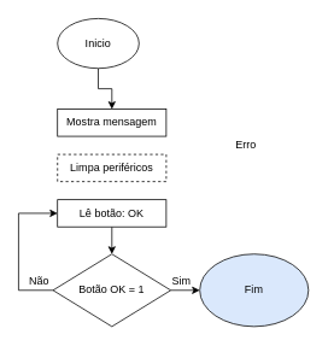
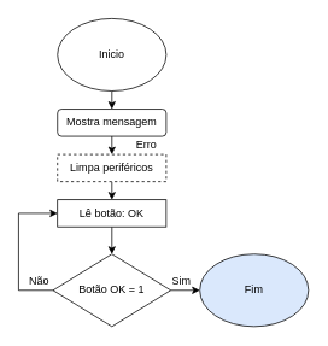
- <mxCell id="3" value="Inicio" style="ellipse;whiteSpace=wrap;html=1;" vertex="1" parent="1"><mxGeometry x="63" y="20" width="90" height="55" as="geometry" /></mxCell>
+ <mxCell id="3" value="Inicio" style="ellipse;whiteSpace=wrap;html=1;" vertex="1" parent="1"><mxGeometry x="63" y="20" width="120" height="80" as="geometry" /></mxCell>
- <mxCell id="5" value="Mostra mensagem" style="rounded=0;whiteSpace=wrap;html=1;" vertex="1" parent="1"><mxGeometry x="63" y="120" width="120" height="30" as="geometry" /></mxCell>
+ <mxCell id="5" value="Mostra mensagem" style="whiteSpace=wrap;html=1;rounded=1;" vertex="1" parent="1"><mxGeometry x="63" y="120" width="120" height="30" as="geometry" /></mxCell>
+ <mxCell id="4" style="edgeStyle=orthogonalEdgeStyle;rounded=0;orthogonalLoop=1;jettySize=auto;html=1;exitX=0.5;exitY=1;exitDx=0;exitDy=0;entryX=0.5;entryY=0;entryDx=0;entryDy=0;" edge="1" parent="1" source="5" target="7"><mxGeometry relative="1" as="geometry" /></mxCell>
- <mxCell id="11" value="Erro&amp;nbsp;" style="text;html=1;strokeColor=none;fillColor=none;align=center;verticalAlign=middle;whiteSpace=wrap;rounded=0;" vertex="1" parent="1"><mxGeometry x="253" y="150" width="40" height="20" as="geometry" /></mxCell>
+ <mxCell id="11" value="Erro&amp;nbsp;" style="text;html=1;strokeColor=none;fillColor=none;align=center;verticalAlign=middle;whiteSpace=wrap;rounded=0;" vertex="1" parent="1"><mxGeometry x="143" y="150" width="40" height="20" as="geometry" /></mxCell>
+ <mxCell id="6" style="edgeStyle=orthogonalEdgeStyle;rounded=0;orthogonalLoop=1;jettySize=auto;html=1;exitX=0.5;exitY=1;exitDx=0;exitDy=0;entryX=0.5;entryY=0;entryDx=0;entryDy=0;" edge="1" parent="1" source="7" target="9"><mxGeometry relative="1" as="geometry" /></mxCell>
